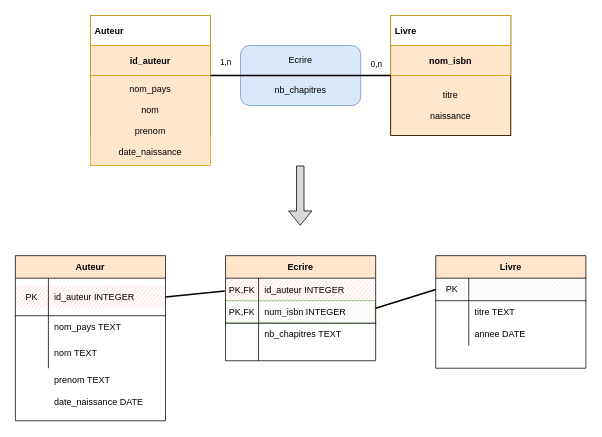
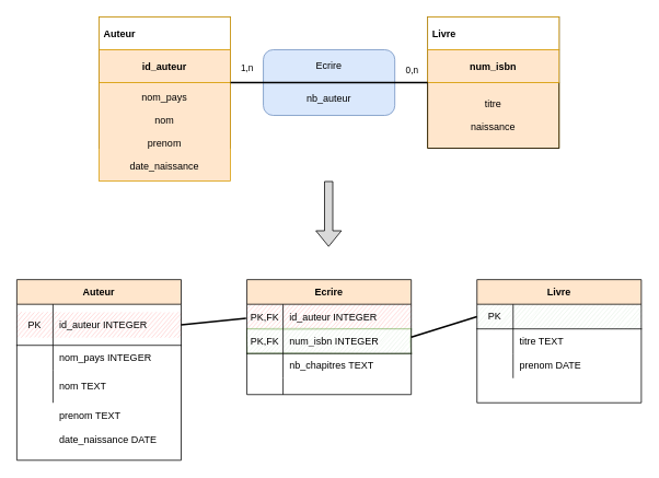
- <mxCell id="16" value="nom_isbn" style="text;align=center;verticalAlign=middle;spacingLeft=4;spacingRight=4;overflow=hidden;rotatable=0;points=[[0,0.5],[1,0.5]];portConstraint=eastwest;fontStyle=1;fillColor=#ffe6cc;strokeColor=#d79b00;" parent="12" vertex="1"><mxGeometry y="40" width="160" height="40" as="geometry" /></mxCell>
+ <mxCell id="16" value="num_isbn" style="text;align=center;verticalAlign=middle;spacingLeft=4;spacingRight=4;overflow=hidden;rotatable=0;points=[[0,0.5],[1,0.5]];portConstraint=eastwest;fontStyle=1;fillColor=#ffe6cc;strokeColor=#d79b00;" parent="12" vertex="1"><mxGeometry y="40" width="160" height="40" as="geometry" /></mxCell>
- <mxCell id="20" value="nb_chapitres" style="text;html=1;strokeColor=none;fillColor=none;align=center;verticalAlign=middle;whiteSpace=wrap;rounded=0;" parent="17" vertex="1"><mxGeometry y="40" width="160" height="40" as="geometry" /></mxCell>
+ <mxCell id="20" value="nb_auteur" style="text;html=1;strokeColor=none;fillColor=none;align=center;verticalAlign=middle;whiteSpace=wrap;rounded=0;" parent="17" vertex="1"><mxGeometry y="40" width="160" height="40" as="geometry" /></mxCell>
- <mxCell id="43" value="nom_pays TEXT" style="shape=partialRectangle;html=1;whiteSpace=wrap;connectable=0;fillColor=none;top=0;left=0;bottom=0;right=0;align=left;spacingLeft=6;overflow=hidden;" parent="41" vertex="1"><mxGeometry x="44" width="156" height="30" as="geometry" /></mxCell>
+ <mxCell id="43" value="nom_pays INTEGER" style="shape=partialRectangle;html=1;whiteSpace=wrap;connectable=0;fillColor=none;top=0;left=0;bottom=0;right=0;align=left;spacingLeft=6;overflow=hidden;" parent="41" vertex="1"><mxGeometry x="44" width="156" height="30" as="geometry" /></mxCell>
- <mxCell id="36" value="annee DATE" style="shape=partialRectangle;html=1;whiteSpace=wrap;connectable=0;fillColor=none;top=0;left=0;bottom=0;right=0;align=left;spacingLeft=6;overflow=hidden;" parent="34" vertex="1"><mxGeometry x="44" width="156" height="30" as="geometry" /></mxCell>
+ <mxCell id="36" value="prenom DATE" style="shape=partialRectangle;html=1;whiteSpace=wrap;connectable=0;fillColor=none;top=0;left=0;bottom=0;right=0;align=left;spacingLeft=6;overflow=hidden;" parent="34" vertex="1"><mxGeometry x="44" width="156" height="30" as="geometry" /></mxCell>
